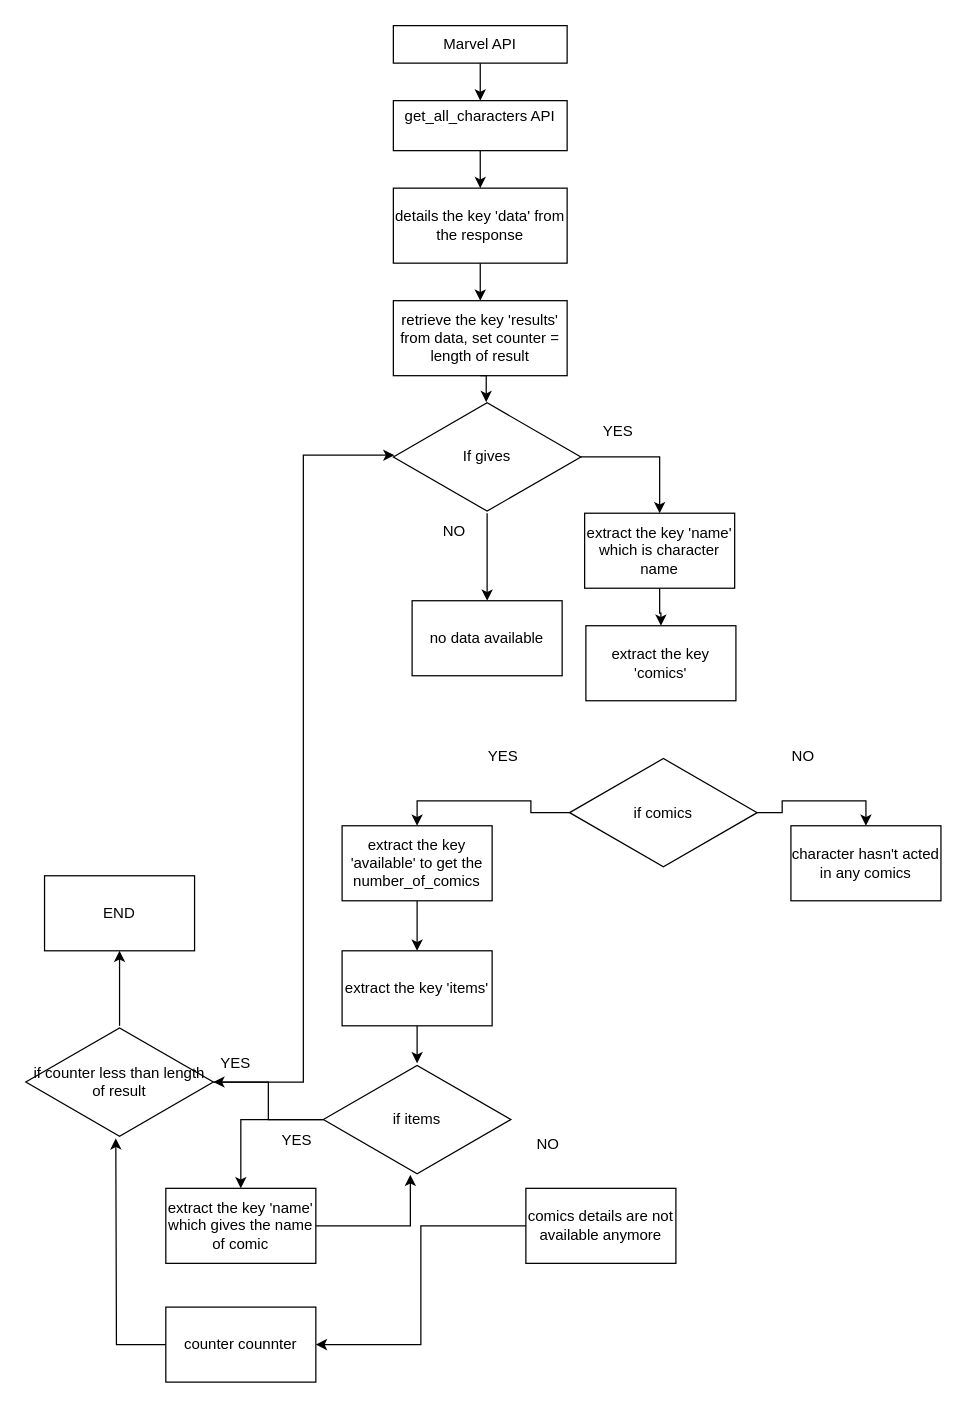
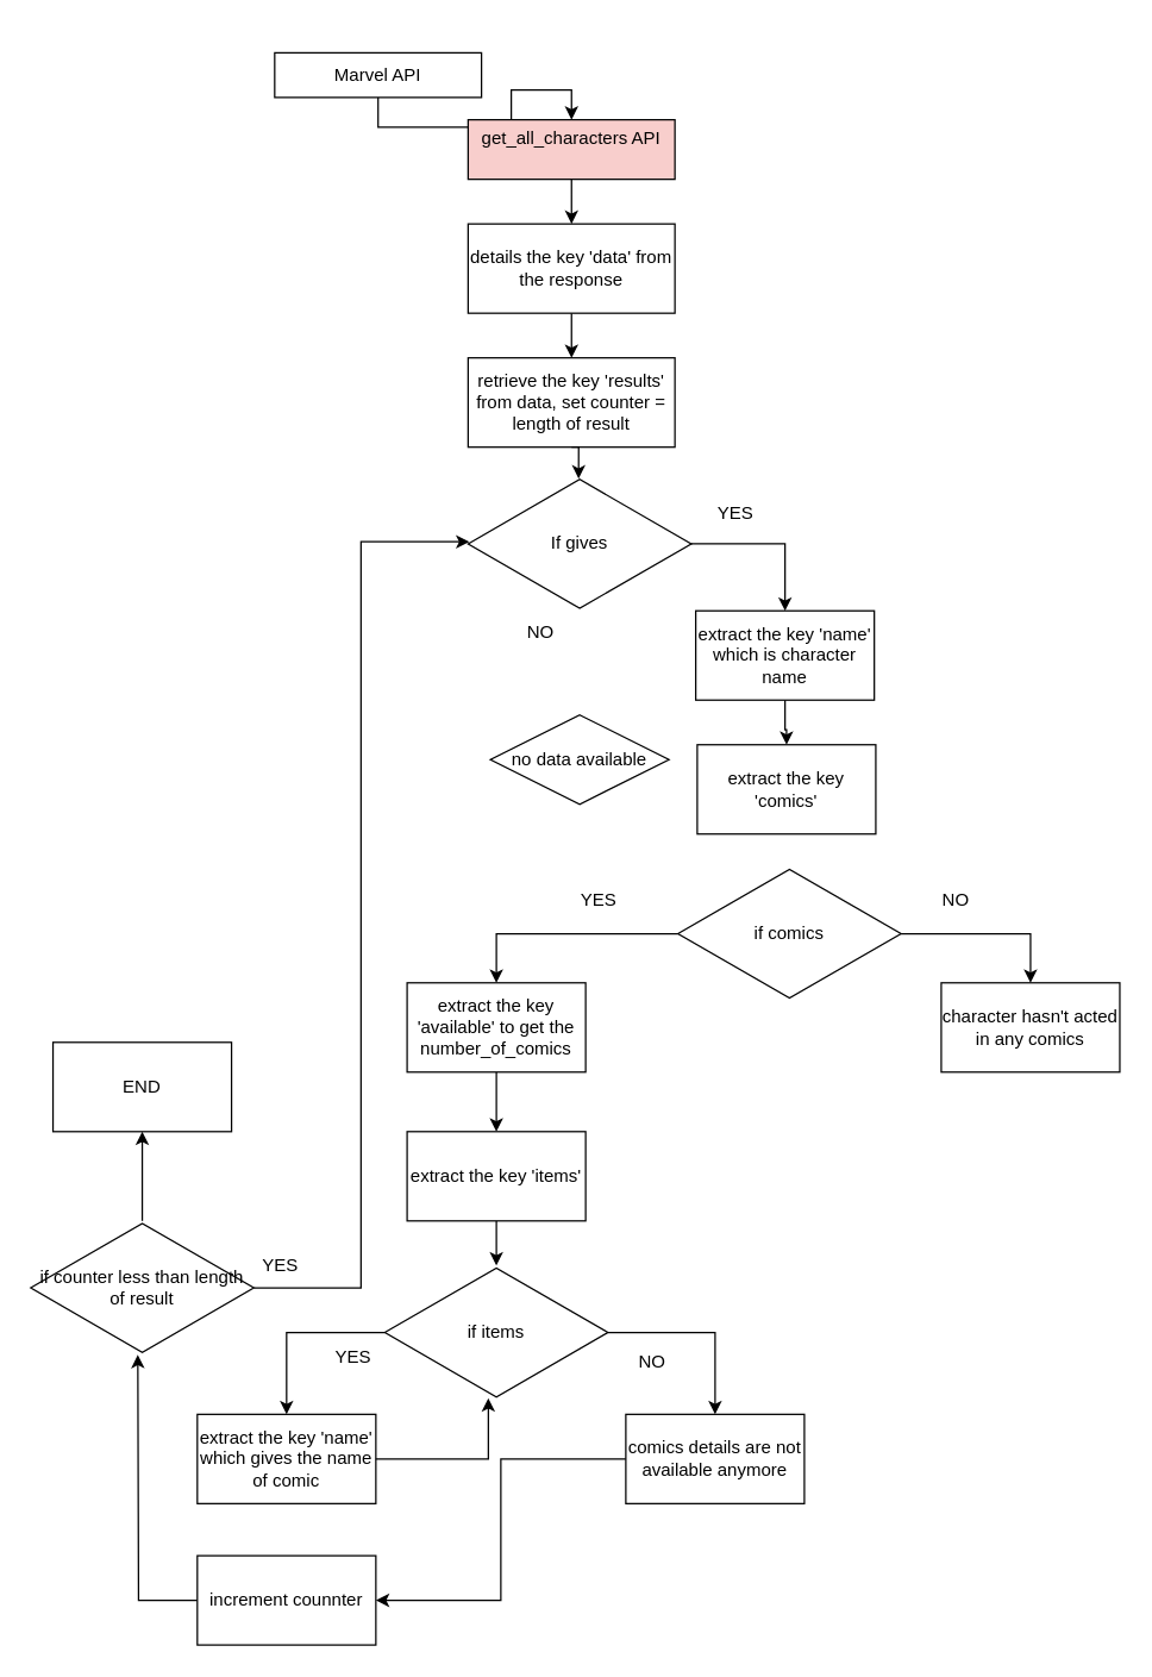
- <mxCell id="4" value="Marvel API" style="rounded=0;whiteSpace=wrap;html=1;" vertex="1" parent="1"><mxGeometry x="314" y="20" width="139" height="30" as="geometry" /></mxCell>
+ <mxCell id="4" value="Marvel API" style="rounded=0;whiteSpace=wrap;html=1;" vertex="1" parent="1"><mxGeometry x="184" y="35" width="139" height="30" as="geometry" /></mxCell>
- <mxCell id="6" value="get_all_characters API&lt;div&gt;&lt;br&gt;&lt;/div&gt;" style="rounded=0;whiteSpace=wrap;html=1;" vertex="1" parent="1"><mxGeometry x="314" y="80" width="139" height="40" as="geometry" /></mxCell>
+ <mxCell id="6" value="get_all_characters API&lt;div&gt;&lt;br&gt;&lt;/div&gt;" style="rounded=0;whiteSpace=wrap;html=1;fillColor=#f8cecc;" vertex="1" parent="1"><mxGeometry x="314" y="80" width="139" height="40" as="geometry" /></mxCell>
- <mxCell id="10" style="edgeStyle=orthogonalEdgeStyle;rounded=0;orthogonalLoop=1;jettySize=auto;html=1;entryX=0.5;entryY=0;entryDx=0;entryDy=0;" edge="1" parent="1" source="12" target="13"><mxGeometry relative="1" as="geometry" /></mxCell>
- <mxCell id="13" value="no data available" style="rounded=0;whiteSpace=wrap;html=1;" vertex="1" parent="1"><mxGeometry x="329" y="480" width="120" height="60" as="geometry" /></mxCell>
+ <mxCell id="13" value="no data available" style="rhombus;whiteSpace=wrap;html=1;" vertex="1" parent="1"><mxGeometry x="329" y="480" width="120" height="60" as="geometry" /></mxCell>
- <mxCell id="19" value="if comics" style="html=1;whiteSpace=wrap;aspect=fixed;shape=isoRectangle;" vertex="1" parent="1"><mxGeometry x="455" y="582" width="150" height="135" as="geometry" /></mxCell>
+ <mxCell id="19" value="if comics" style="html=1;whiteSpace=wrap;aspect=fixed;shape=isoRectangle;" vertex="1" parent="1"><mxGeometry x="455" y="582" width="150" height="90" as="geometry" /></mxCell>
- <mxCell id="25" style="edgeStyle=orthogonalEdgeStyle;rounded=0;orthogonalLoop=1;jettySize=auto;html=1;" edge="1" parent="1" source="26" target="40"><mxGeometry relative="1" as="geometry" /></mxCell>
+ <mxCell id="25" style="edgeStyle=orthogonalEdgeStyle;rounded=0;orthogonalLoop=1;jettySize=auto;html=1;" edge="1" parent="1" source="26" target="30"><mxGeometry relative="1" as="geometry" /></mxCell>
- <mxCell id="38" value="counter counnter" style="rounded=0;whiteSpace=wrap;html=1;" vertex="1" parent="1"><mxGeometry x="132" y="1045" width="120" height="60" as="geometry" /></mxCell>
+ <mxCell id="38" value="increment counnter" style="rounded=0;whiteSpace=wrap;html=1;" vertex="1" parent="1"><mxGeometry x="132" y="1045" width="120" height="60" as="geometry" /></mxCell>
